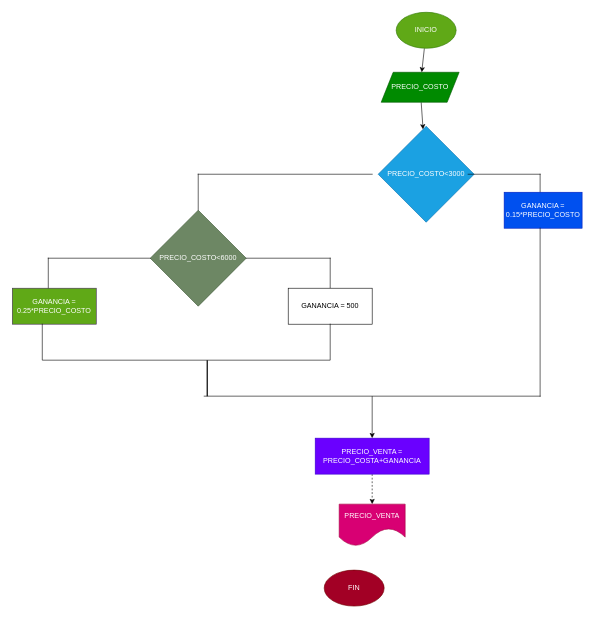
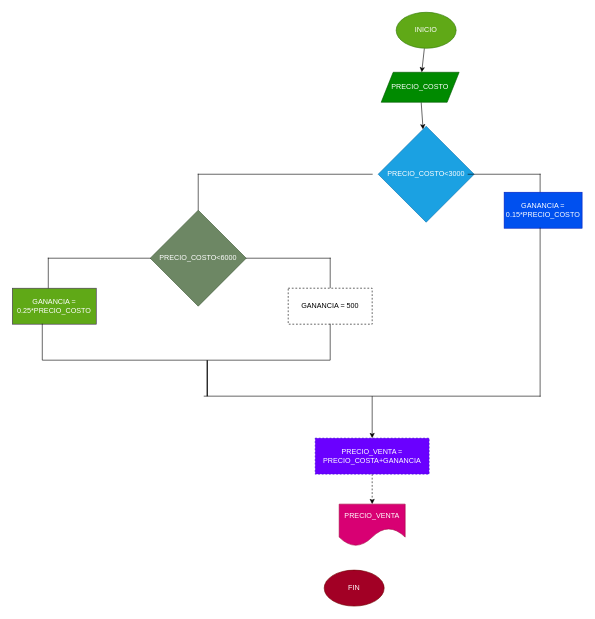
- <mxCell id="14" value="GANANCIA = 500" style="rounded=0;whiteSpace=wrap;html=1;" vertex="1" parent="1"><mxGeometry x="480" y="480" width="140" height="60" as="geometry" /></mxCell>
+ <mxCell id="14" value="GANANCIA = 500" style="rounded=0;whiteSpace=wrap;html=1;dashed=1;" vertex="1" parent="1"><mxGeometry x="480" y="480" width="140" height="60" as="geometry" /></mxCell>
- <mxCell id="20" value="PRECIO_VENTA = PRECIO_COSTA+GANANCIA" style="whiteSpace=wrap;html=1;fillColor=#6a00ff;fontColor=#ffffff;strokeColor=#3700CC;" vertex="1" parent="1"><mxGeometry x="525" y="730" width="190" height="60" as="geometry" /></mxCell>
+ <mxCell id="20" value="PRECIO_VENTA = PRECIO_COSTA+GANANCIA" style="whiteSpace=wrap;html=1;fillColor=#6a00ff;fontColor=#ffffff;strokeColor=#3700CC;dashed=1;" vertex="1" parent="1"><mxGeometry x="525" y="730" width="190" height="60" as="geometry" /></mxCell>
